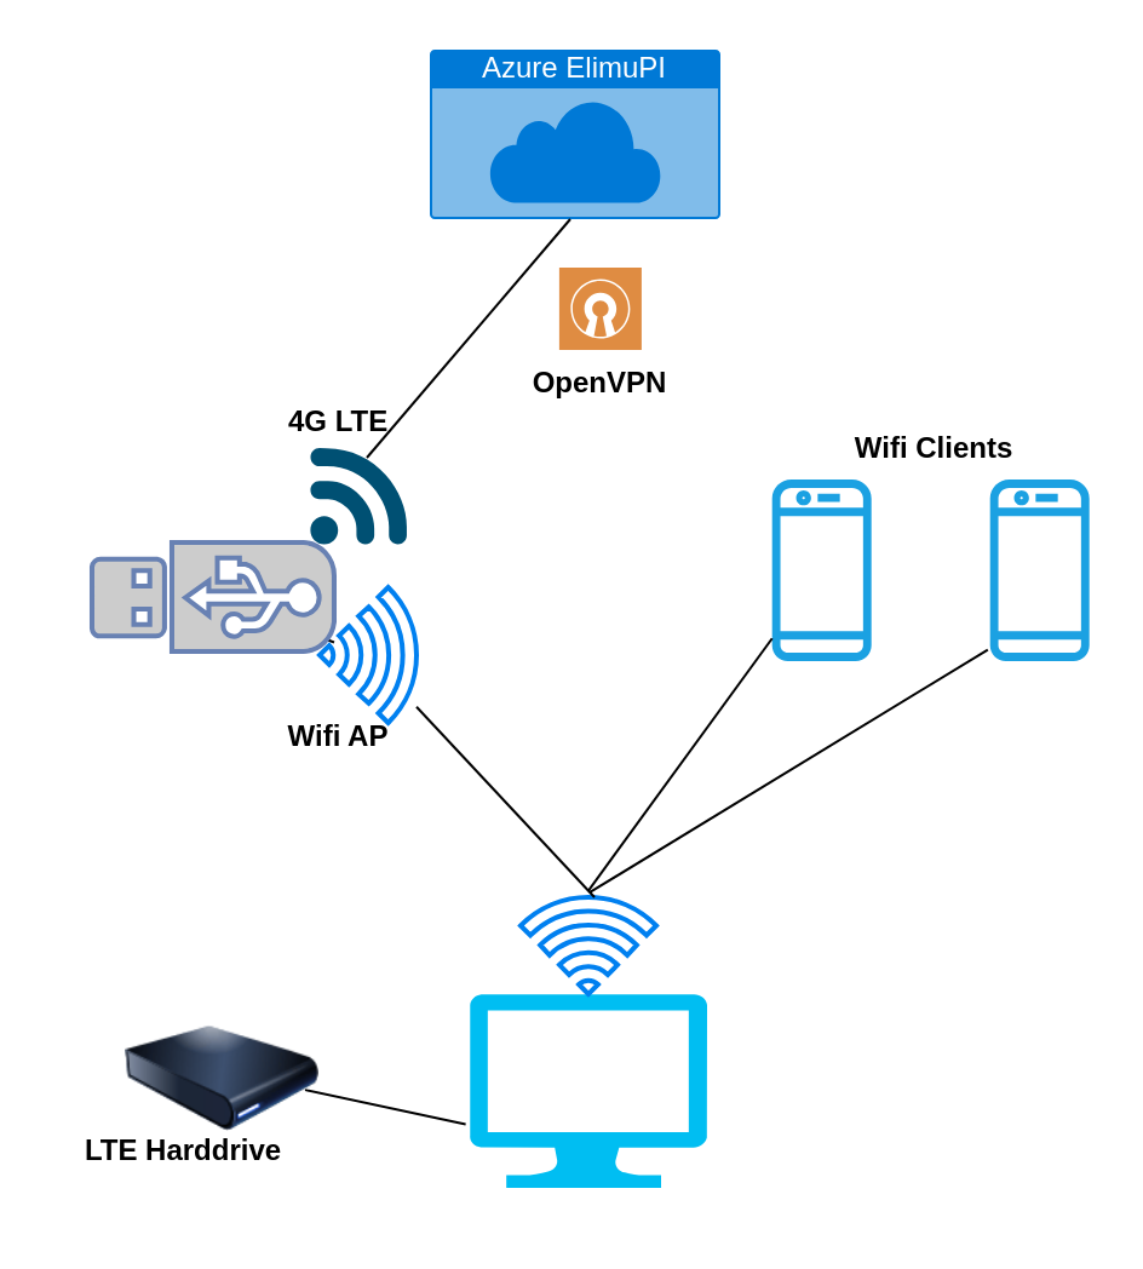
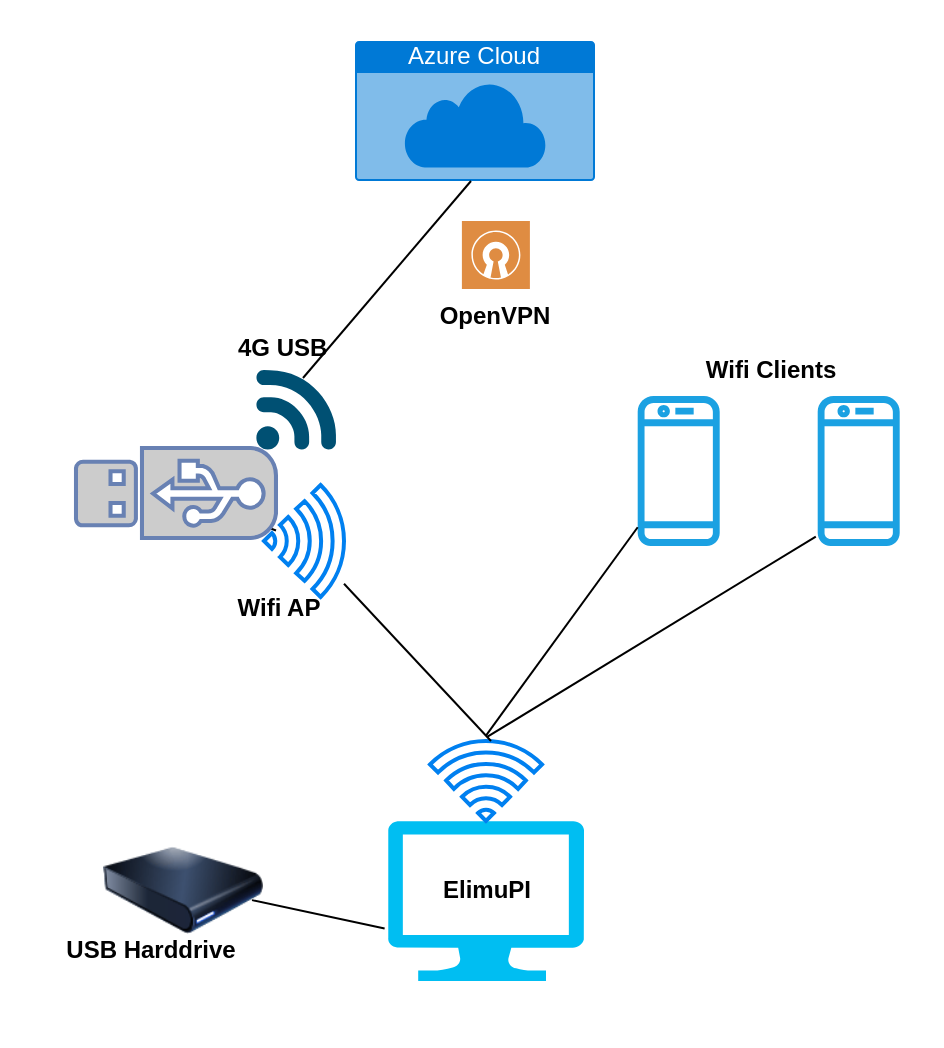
- <mxCell id="8" value="Azure ElimuPI" style="html=1;whiteSpace=wrap;strokeColor=none;fillColor=#0079D6;labelPosition=center;verticalLabelPosition=middle;verticalAlign=top;align=center;fontSize=12;outlineConnect=0;spacingTop=-6;fontColor=#FFFFFF;sketch=0;shape=mxgraph.sitemap.cloud;" parent="1" vertex="1"><mxGeometry x="177" y="20" width="120" height="70" as="geometry" /></mxCell>
+ <mxCell id="8" value="Azure Cloud" style="html=1;whiteSpace=wrap;strokeColor=none;fillColor=#0079D6;labelPosition=center;verticalLabelPosition=middle;verticalAlign=top;align=center;fontSize=12;outlineConnect=0;spacingTop=-6;fontColor=#FFFFFF;sketch=0;shape=mxgraph.sitemap.cloud;" parent="1" vertex="1"><mxGeometry x="177" y="20" width="120" height="70" as="geometry" /></mxCell>
- <mxCell id="12" value="&lt;b&gt;4G LTE&lt;/b&gt;" style="text;whiteSpace=wrap;html=1;" parent="1" vertex="1"><mxGeometry x="117" y="160" width="75" height="40" as="geometry" /></mxCell>
+ <mxCell id="12" value="&lt;b&gt;4G USB&lt;/b&gt;" style="text;whiteSpace=wrap;html=1;" parent="1" vertex="1"><mxGeometry x="117" y="160" width="75" height="40" as="geometry" /></mxCell>
+ <mxCell id="20" value="&lt;b&gt;ElimuPI&lt;/b&gt;" style="text;html=1;align=center;verticalAlign=middle;resizable=0;points=[];autosize=1;strokeColor=none;fillColor=none;" parent="1" vertex="1"><mxGeometry x="207.5" y="430" width="70" height="30" as="geometry" /></mxCell>
- <mxCell id="23" value="&lt;b&gt;LTE Harddrive&lt;/b&gt;&lt;div&gt;&lt;b&gt;&lt;br&gt;&lt;/b&gt;&lt;/div&gt;" style="text;html=1;align=center;verticalAlign=middle;resizable=0;points=[];autosize=1;strokeColor=none;fillColor=none;" parent="1" vertex="1"><mxGeometry x="20" y="462" width="110" height="40" as="geometry" /></mxCell>
+ <mxCell id="23" value="&lt;b&gt;USB Harddrive&lt;/b&gt;&lt;div&gt;&lt;b&gt;&lt;br&gt;&lt;/b&gt;&lt;/div&gt;" style="text;html=1;align=center;verticalAlign=middle;resizable=0;points=[];autosize=1;strokeColor=none;fillColor=none;" parent="1" vertex="1"><mxGeometry x="20" y="462" width="110" height="40" as="geometry" /></mxCell>
